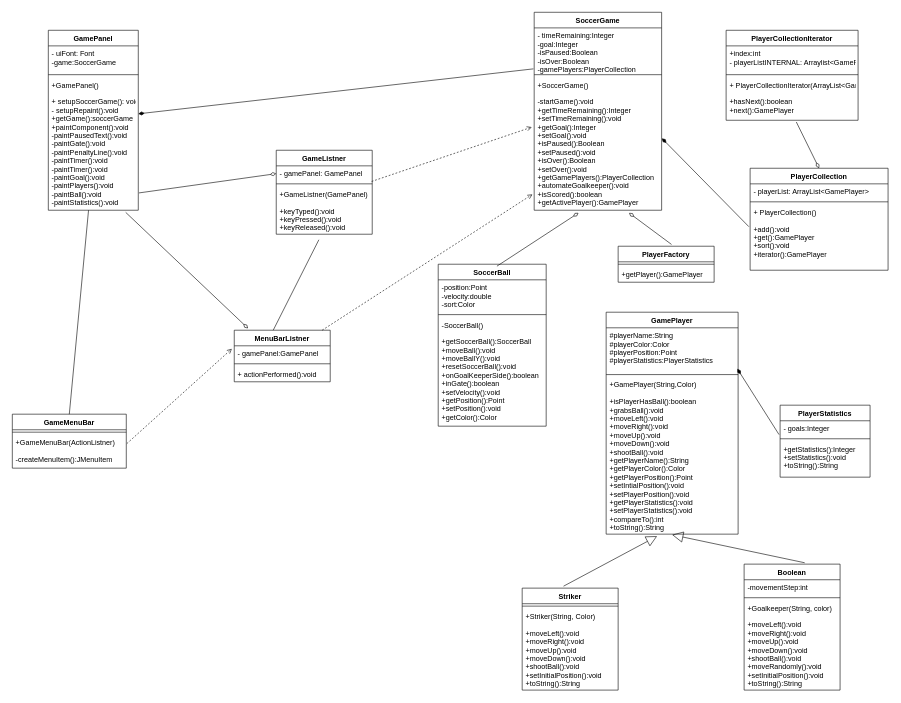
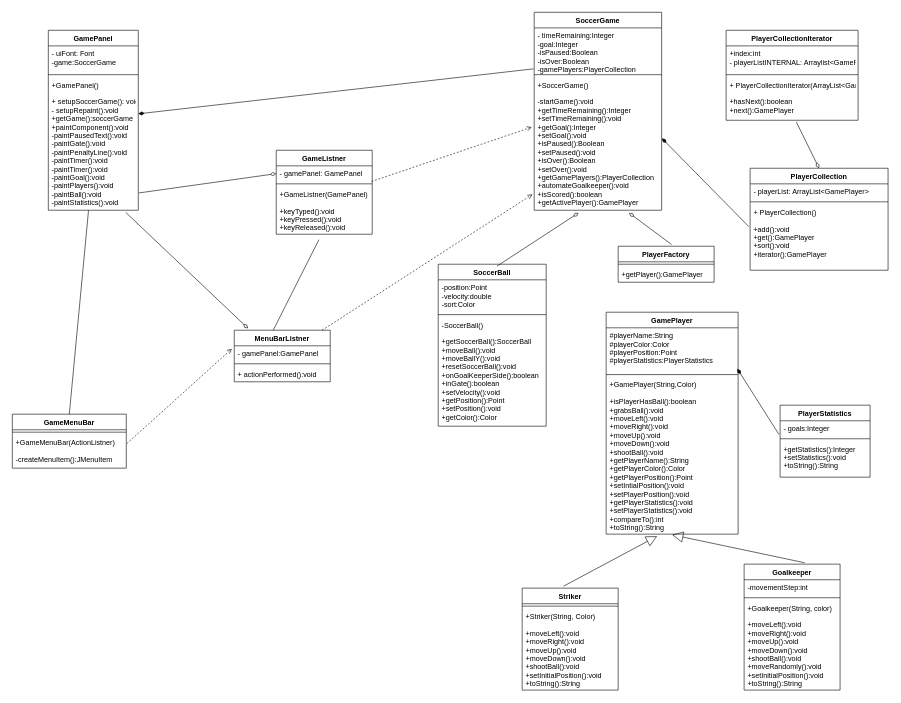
- <mxCell id="22" value="Boolean" style="swimlane;fontStyle=1;align=center;verticalAlign=top;childLayout=stackLayout;horizontal=1;startSize=26;horizontalStack=0;resizeParent=1;resizeParentMax=0;resizeLast=0;collapsible=1;marginBottom=0;fillColor=default;strokeColor=default;fontColor=default;" parent="1" vertex="1"><mxGeometry x="1240" y="940" width="160" height="210" as="geometry" /></mxCell>
+ <mxCell id="22" value="Goalkeeper" style="swimlane;fontStyle=1;align=center;verticalAlign=top;childLayout=stackLayout;horizontal=1;startSize=26;horizontalStack=0;resizeParent=1;resizeParentMax=0;resizeLast=0;collapsible=1;marginBottom=0;fillColor=default;strokeColor=default;fontColor=default;" parent="1" vertex="1"><mxGeometry x="1240" y="940" width="160" height="210" as="geometry" /></mxCell>
